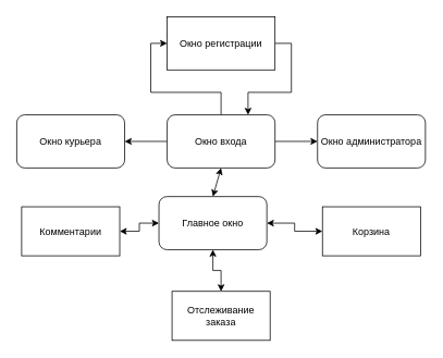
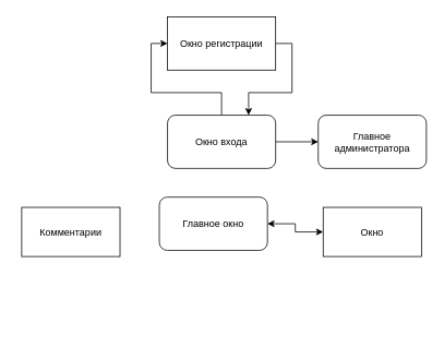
- <mxCell id="8" value="Окно курьера" style="rounded=1;whiteSpace=wrap;html=1;" parent="1" vertex="1"><mxGeometry x="20" y="140" width="132" height="65" as="geometry" /></mxCell>
- <mxCell id="5" style="edgeStyle=orthogonalEdgeStyle;rounded=0;orthogonalLoop=1;jettySize=auto;html=1;" parent="1" source="7" target="8" edge="1"><mxGeometry relative="1" as="geometry" /></mxCell>
- <mxCell id="16" value="Окно администратора" style="rounded=1;whiteSpace=wrap;html=1;" parent="1" vertex="1"><mxGeometry x="388" y="140" width="132" height="65" as="geometry" /></mxCell>
+ <mxCell id="16" value="Главное администратора" style="rounded=1;whiteSpace=wrap;html=1;" parent="1" vertex="1"><mxGeometry x="388" y="140" width="132" height="65" as="geometry" /></mxCell>
- <mxCell id="13" value="" style="endArrow=classic;startArrow=classic;html=1;rounded=0;entryX=0.5;entryY=1;entryDx=0;entryDy=0;exitX=0.5;exitY=0;exitDx=0;exitDy=0;" parent="1" source="12" target="7" edge="1"><mxGeometry width="50" height="50" relative="1" as="geometry"><mxPoint x="4" y="415" as="sourcePoint" /><mxPoint x="54" y="365" as="targetPoint" /></mxGeometry></mxCell>
- <mxCell id="9" style="edgeStyle=orthogonalEdgeStyle;rounded=0;orthogonalLoop=1;jettySize=auto;html=1;startArrow=classic;startFill=1;" parent="1" source="12" target="14" edge="1"><mxGeometry relative="1" as="geometry" /></mxCell>
- <mxCell id="15" value="Корзина" style="rounded=0;whiteSpace=wrap;html=1;" parent="1" vertex="1"><mxGeometry x="394" y="252.5" width="120" height="60" as="geometry" /></mxCell>
+ <mxCell id="15" value="Окно" style="rounded=0;whiteSpace=wrap;html=1;" parent="1" vertex="1"><mxGeometry x="394" y="252.5" width="120" height="60" as="geometry" /></mxCell>
- <mxCell id="11" value="" style="edgeStyle=orthogonalEdgeStyle;rounded=0;orthogonalLoop=1;jettySize=auto;html=1;startArrow=classic;startFill=1;" edge="1" parent="1" source="12" target="17"><mxGeometry relative="1" as="geometry" /></mxCell>
- <mxCell id="17" value="Отслеживание заказа" style="rounded=0;whiteSpace=wrap;html=1;" vertex="1" parent="1"><mxGeometry x="210" y="356" width="120" height="60" as="geometry" /></mxCell>
